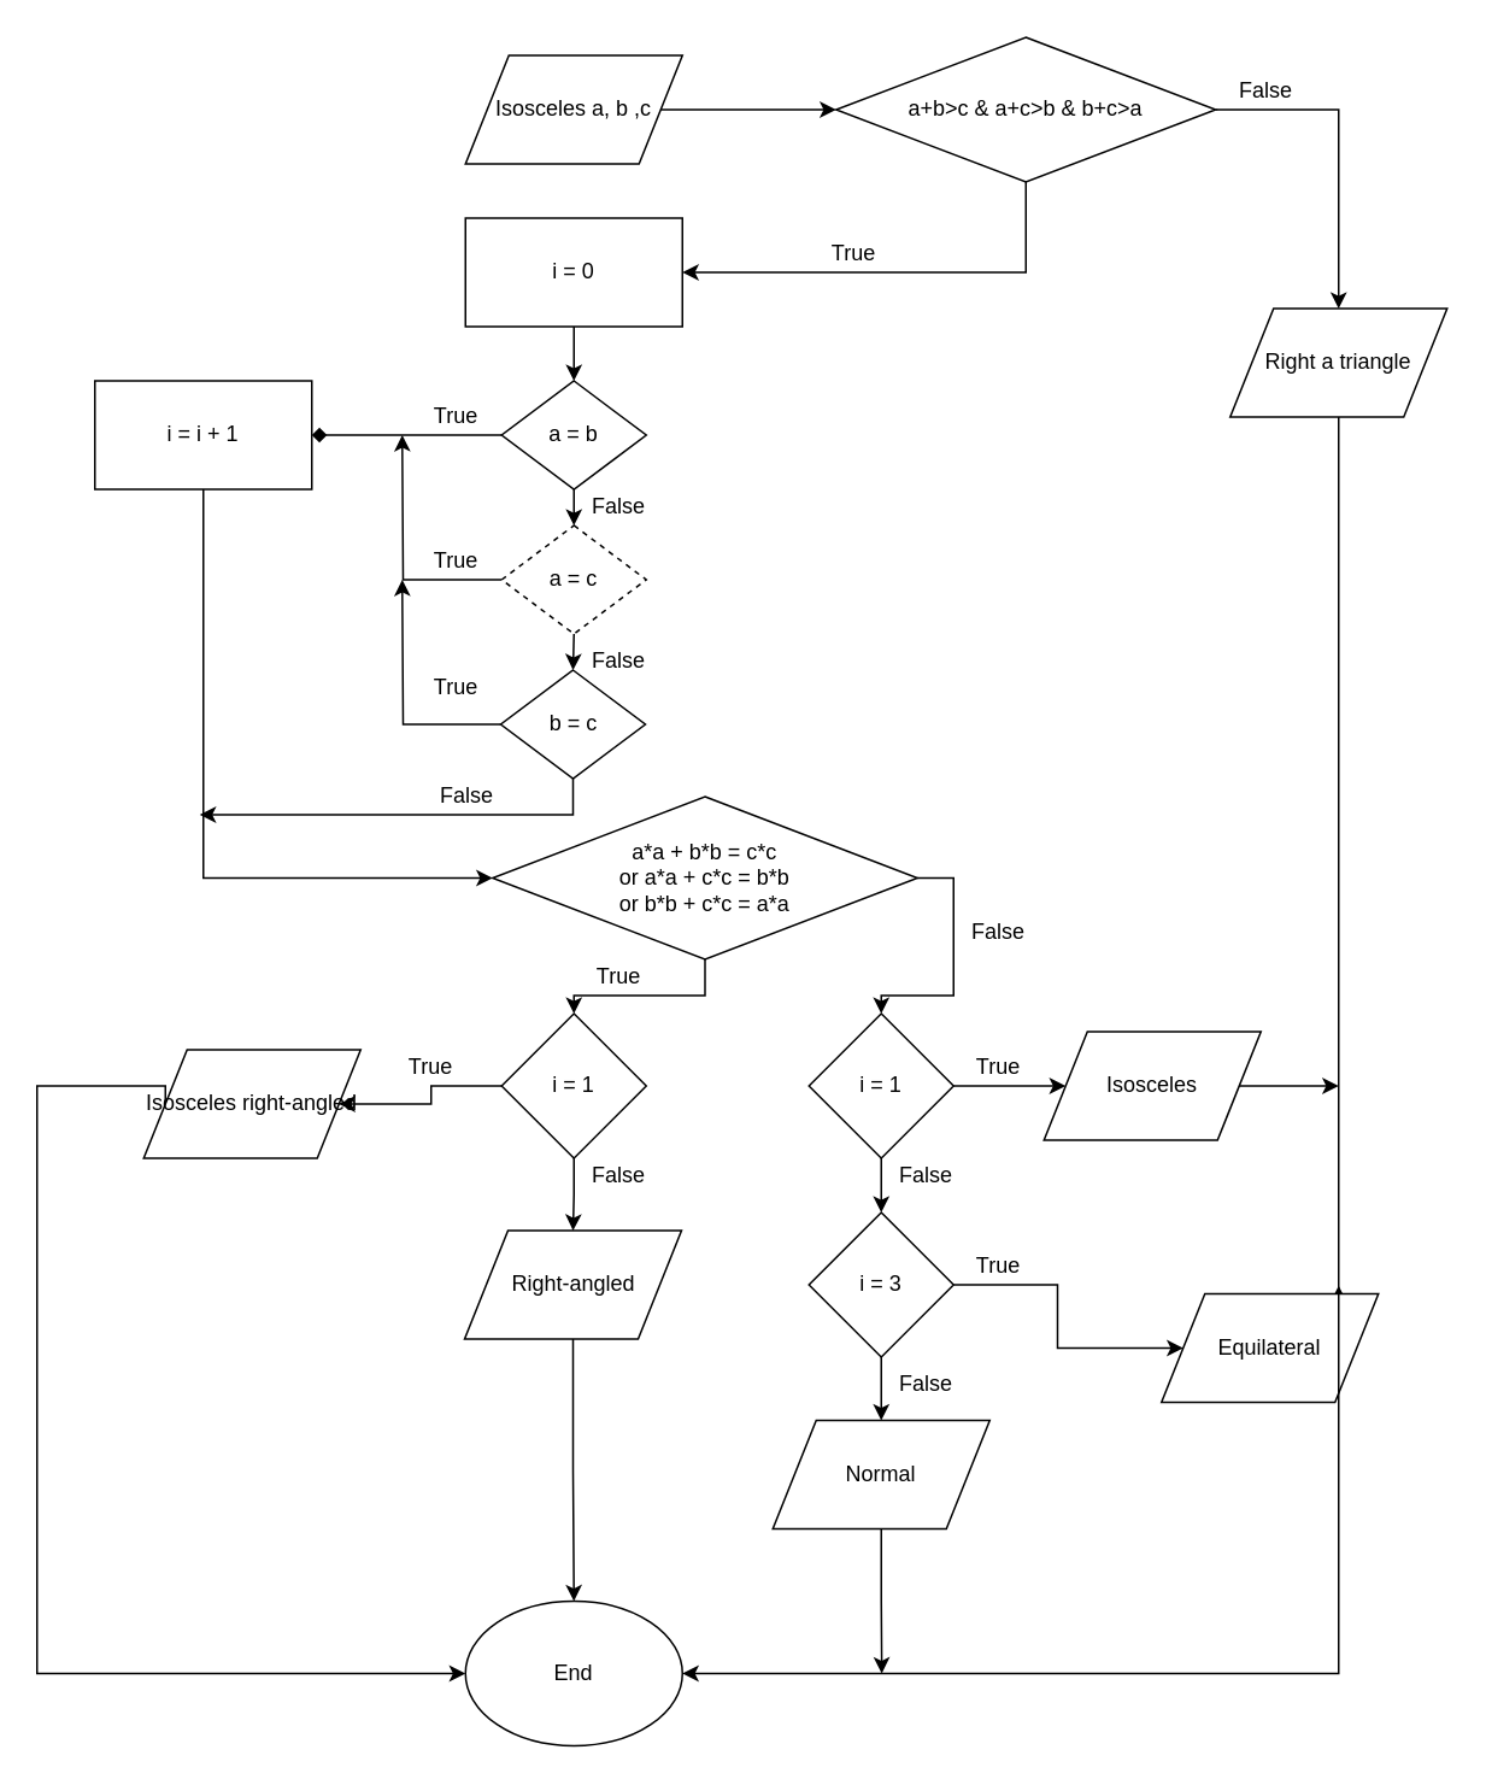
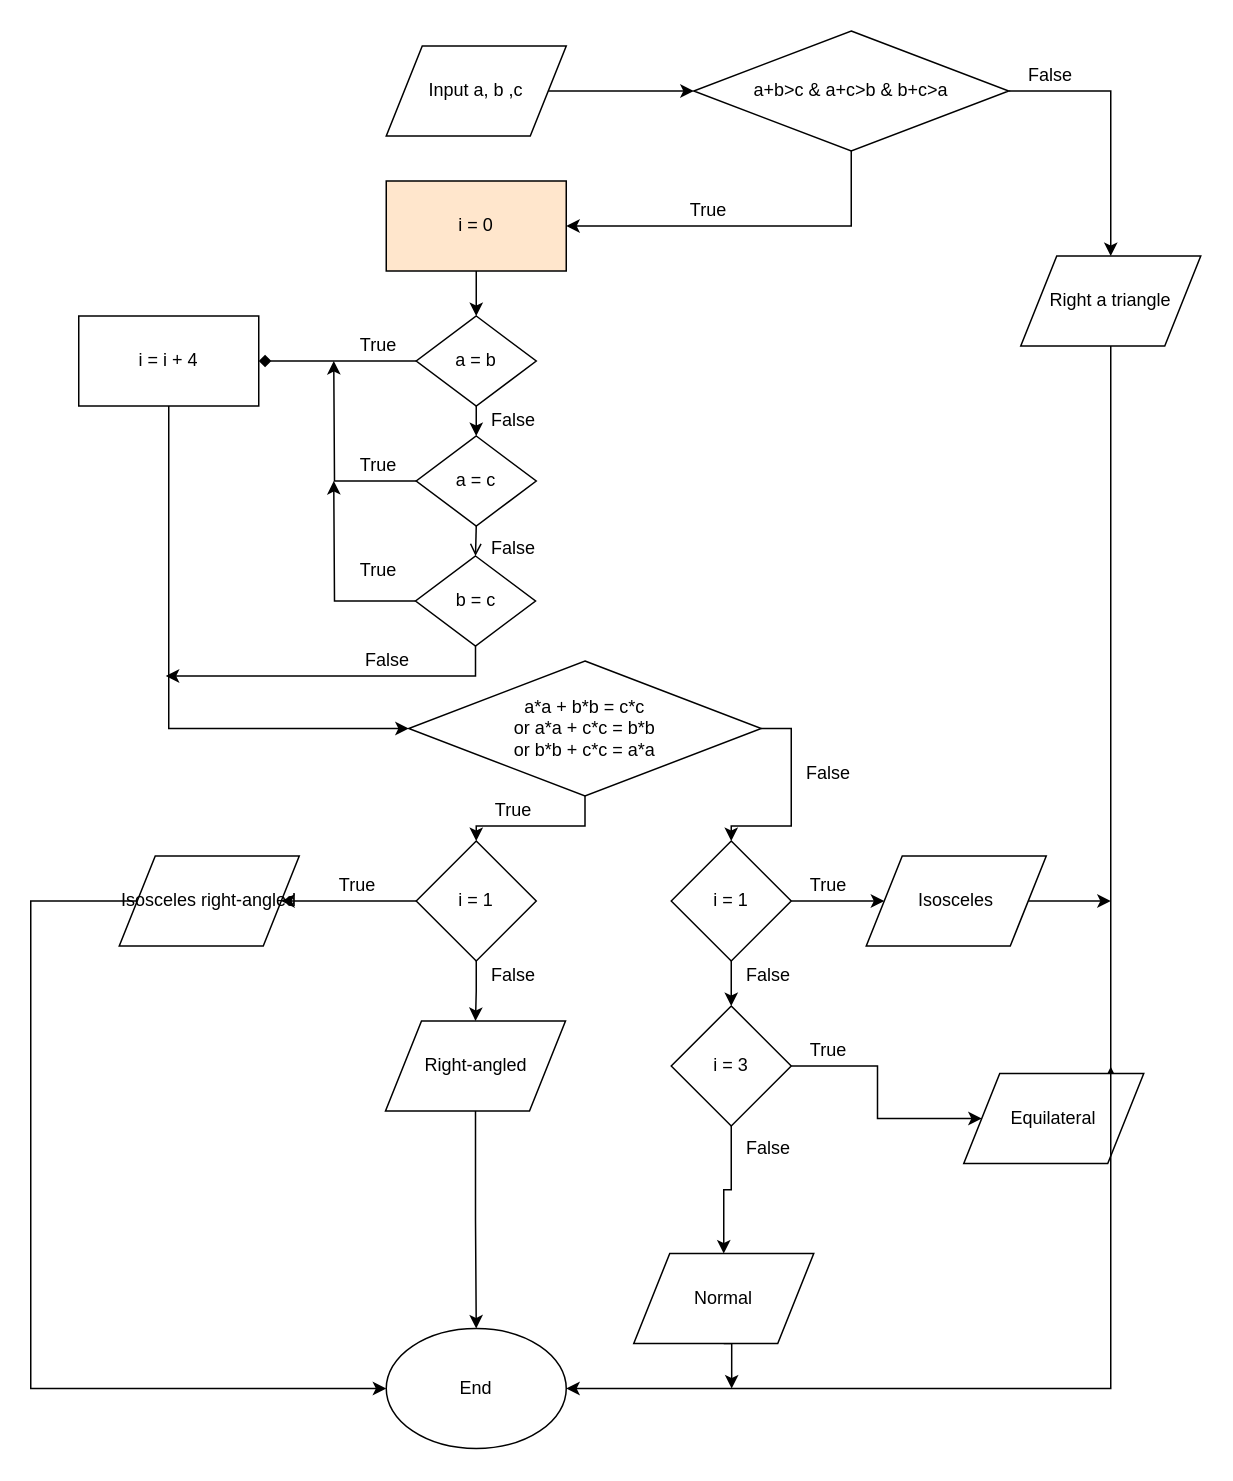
- <mxCell id="3" value="Isosceles a, b ,c" style="shape=parallelogram;perimeter=parallelogramPerimeter;whiteSpace=wrap;html=1;" parent="1" vertex="1"><mxGeometry x="257" y="30" width="120" height="60" as="geometry" /></mxCell>
+ <mxCell id="3" value="Input a, b ,c" style="shape=parallelogram;perimeter=parallelogramPerimeter;whiteSpace=wrap;html=1;" parent="1" vertex="1"><mxGeometry x="257" y="30" width="120" height="60" as="geometry" /></mxCell>
- <mxCell id="5" value="i = 0" style="rounded=0;whiteSpace=wrap;html=1;" parent="1" vertex="1"><mxGeometry x="257" y="120" width="120" height="60" as="geometry" /></mxCell>
+ <mxCell id="5" value="i = 0" style="rounded=0;whiteSpace=wrap;html=1;fillColor=#ffe6cc;" parent="1" vertex="1"><mxGeometry x="257" y="120" width="120" height="60" as="geometry" /></mxCell>
- <mxCell id="16" value="i = i + 1" style="rounded=0;whiteSpace=wrap;html=1;" parent="1" vertex="1"><mxGeometry x="52" y="210" width="120" height="60" as="geometry" /></mxCell>
+ <mxCell id="16" value="i = i + 4" style="rounded=0;whiteSpace=wrap;html=1;" parent="1" vertex="1"><mxGeometry x="52" y="210" width="120" height="60" as="geometry" /></mxCell>
- <mxCell id="11" value="a = c" style="rhombus;whiteSpace=wrap;html=1;dashed=1;" parent="1" vertex="1"><mxGeometry x="277" y="290" width="80" height="60" as="geometry" /></mxCell>
+ <mxCell id="11" value="a = c" style="rhombus;whiteSpace=wrap;html=1;" parent="1" vertex="1"><mxGeometry x="277" y="290" width="80" height="60" as="geometry" /></mxCell>
- <mxCell id="10" style="edgeStyle=orthogonalEdgeStyle;rounded=0;orthogonalLoop=1;jettySize=auto;html=1;exitX=0.5;exitY=1;exitDx=0;exitDy=0;entryX=0.5;entryY=0;entryDx=0;entryDy=0;" parent="1" source="11" target="14" edge="1"><mxGeometry relative="1" as="geometry" /></mxCell>
+ <mxCell id="10" style="edgeStyle=orthogonalEdgeStyle;rounded=0;orthogonalLoop=1;jettySize=auto;html=1;exitX=0.5;exitY=1;exitDx=0;exitDy=0;entryX=0.5;entryY=0;entryDx=0;entryDy=0;endArrow=open;" parent="1" source="11" target="14" edge="1"><mxGeometry relative="1" as="geometry" /></mxCell>
- <mxCell id="36" value="Isosceles right-angled" style="shape=parallelogram;perimeter=parallelogramPerimeter;whiteSpace=wrap;html=1;" parent="1" vertex="1"><mxGeometry x="79" y="580" width="120" height="60" as="geometry" /></mxCell>
+ <mxCell id="36" value="Isosceles right-angled" style="shape=parallelogram;perimeter=parallelogramPerimeter;whiteSpace=wrap;html=1;" parent="1" vertex="1"><mxGeometry x="79" y="570" width="120" height="60" as="geometry" /></mxCell>
- <mxCell id="57" value="Normal" style="shape=parallelogram;perimeter=parallelogramPerimeter;whiteSpace=wrap;html=1;" parent="1" vertex="1"><mxGeometry x="427" y="785" width="120" height="60" as="geometry" /></mxCell>
+ <mxCell id="57" value="Normal" style="shape=parallelogram;perimeter=parallelogramPerimeter;whiteSpace=wrap;html=1;" parent="1" vertex="1"><mxGeometry x="422" y="835" width="120" height="60" as="geometry" /></mxCell>
